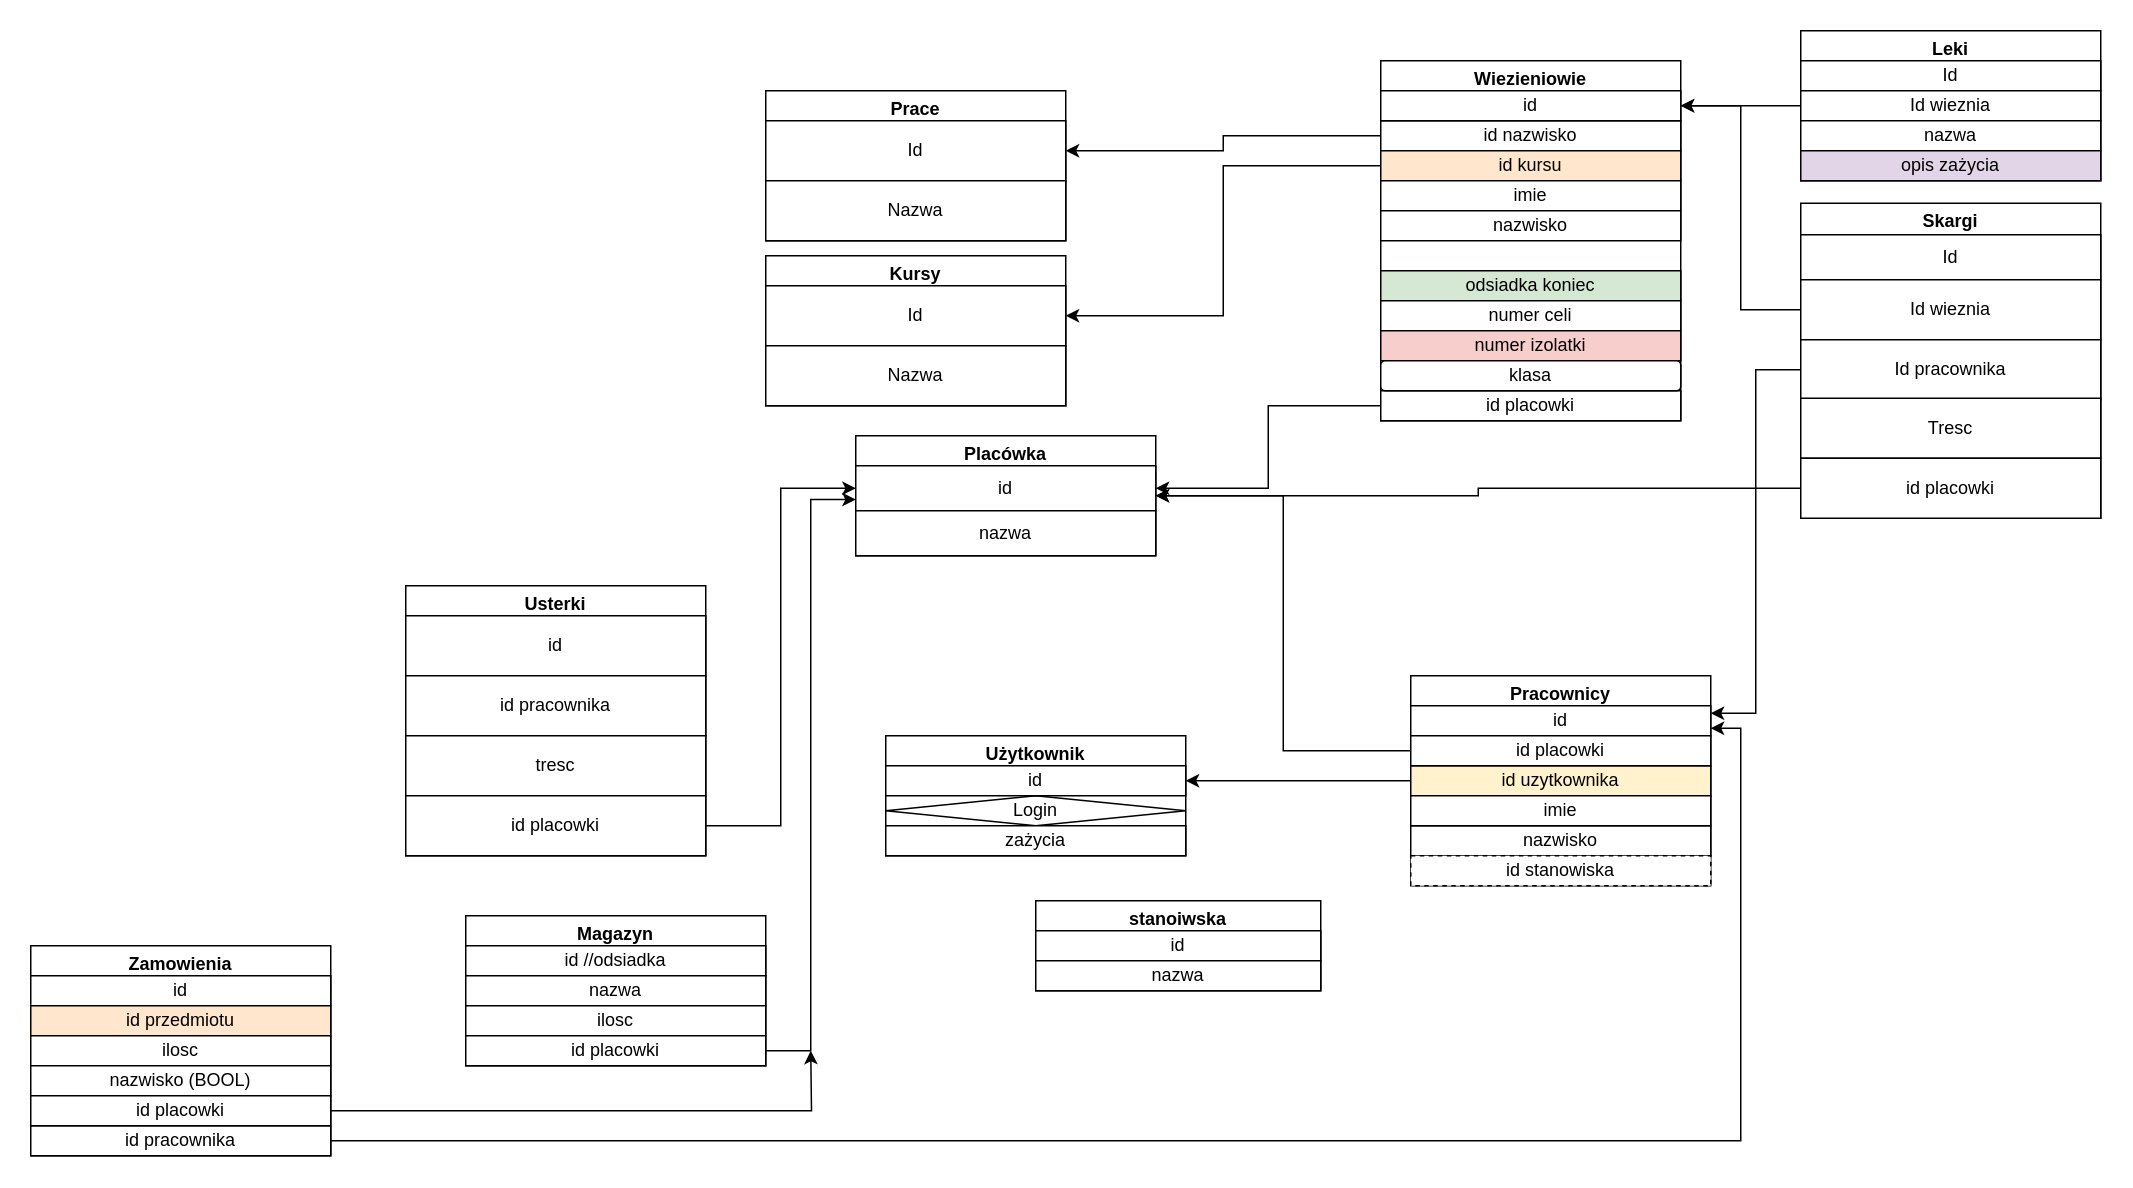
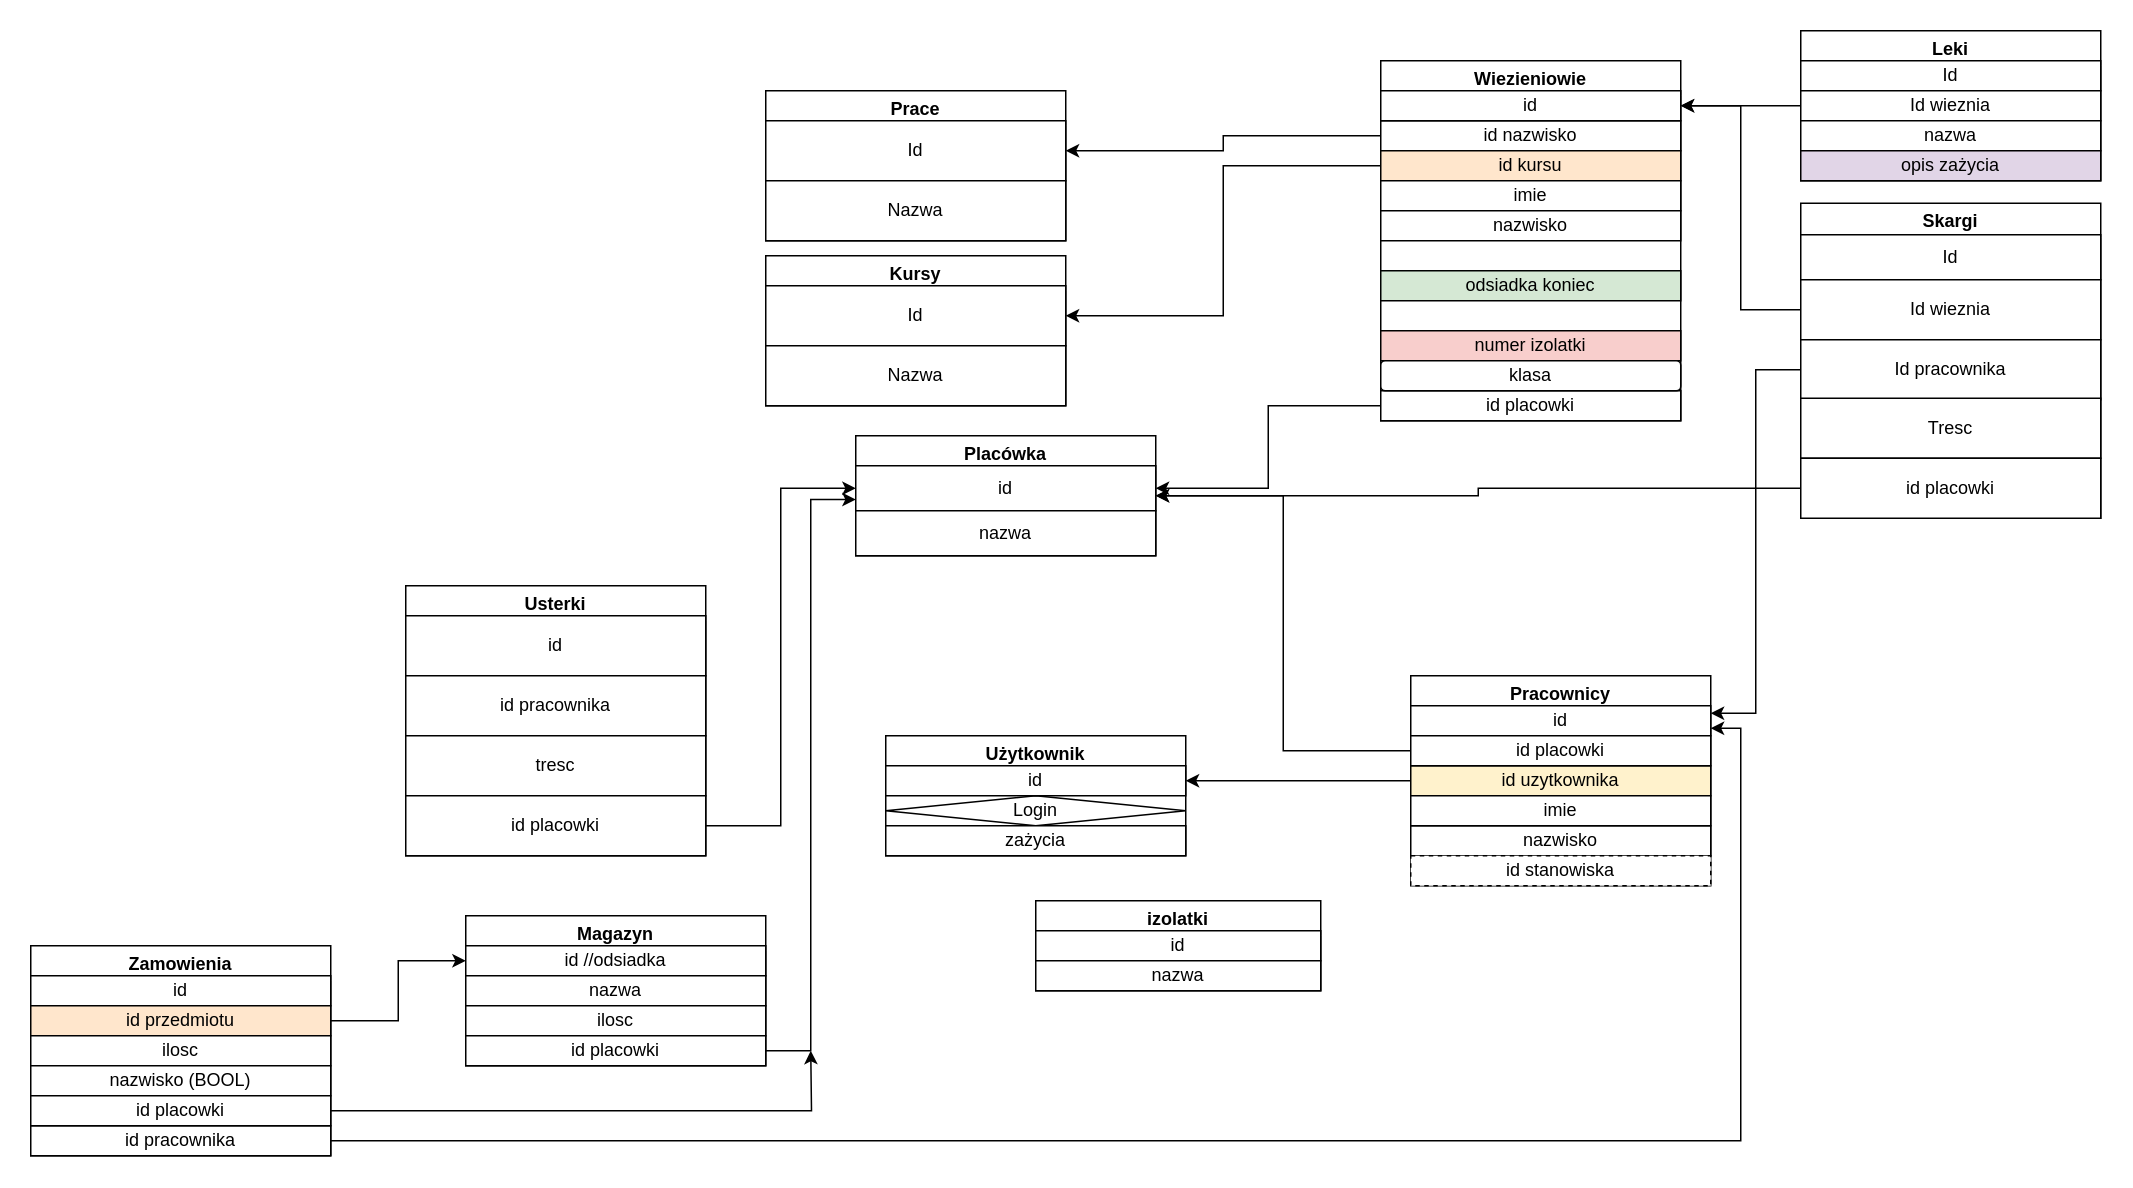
- <mxCell id="10" value="numer celi" style="whiteSpace=wrap;html=1;" vertex="1" parent="2"><mxGeometry y="160" width="200" height="20" as="geometry" /></mxCell>
- <mxCell id="61" value="stanoiwska" style="swimlane;" vertex="1" parent="1"><mxGeometry x="690" y="600" width="190" height="60" as="geometry" /></mxCell>
+ <mxCell id="61" value="izolatki" style="swimlane;" vertex="1" parent="1"><mxGeometry x="690" y="600" width="190" height="60" as="geometry" /></mxCell>
+ <mxCell id="72" style="edgeStyle=orthogonalEdgeStyle;rounded=0;orthogonalLoop=1;jettySize=auto;html=1;entryX=0;entryY=0.5;entryDx=0;entryDy=0;" edge="1" parent="1" source="46" target="25"><mxGeometry relative="1" as="geometry" /></mxCell>
